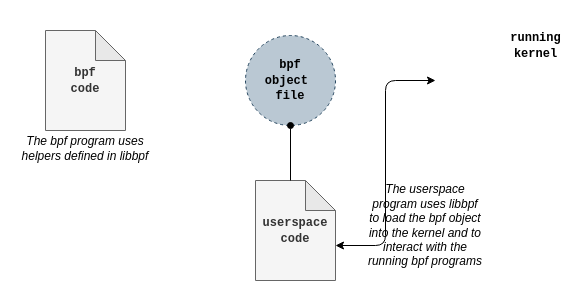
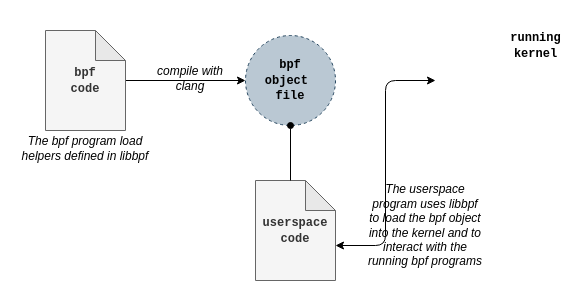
+ <mxCell id="9" value="compile with&lt;br&gt;clang" style="text;html=1;strokeColor=none;fillColor=none;align=center;verticalAlign=middle;whiteSpace=wrap;rounded=0;fontStyle=2" vertex="1" parent="1"><mxGeometry x="155" y="68" width="70" height="20" as="geometry" /></mxCell>
+ <mxCell id="2" style="edgeStyle=orthogonalEdgeStyle;rounded=0;orthogonalLoop=1;jettySize=auto;html=1;entryX=0;entryY=0.5;entryDx=0;entryDy=0;" edge="1" parent="1" source="3" target="4"><mxGeometry relative="1" as="geometry" /></mxCell>
- <mxCell id="12" value="&lt;i&gt;The bpf program uses helpers defined in libbpf&lt;/i&gt;" style="text;html=1;strokeColor=none;fillColor=none;align=center;verticalAlign=middle;whiteSpace=wrap;rounded=0;" vertex="1" parent="1"><mxGeometry x="20" y="93" width="130" height="110" as="geometry" /></mxCell>
+ <mxCell id="12" value="&lt;i&gt;The bpf program load helpers defined in libbpf&lt;/i&gt;" style="text;html=1;strokeColor=none;fillColor=none;align=center;verticalAlign=middle;whiteSpace=wrap;rounded=0;" vertex="1" parent="1"><mxGeometry x="20" y="93" width="130" height="110" as="geometry" /></mxCell>
